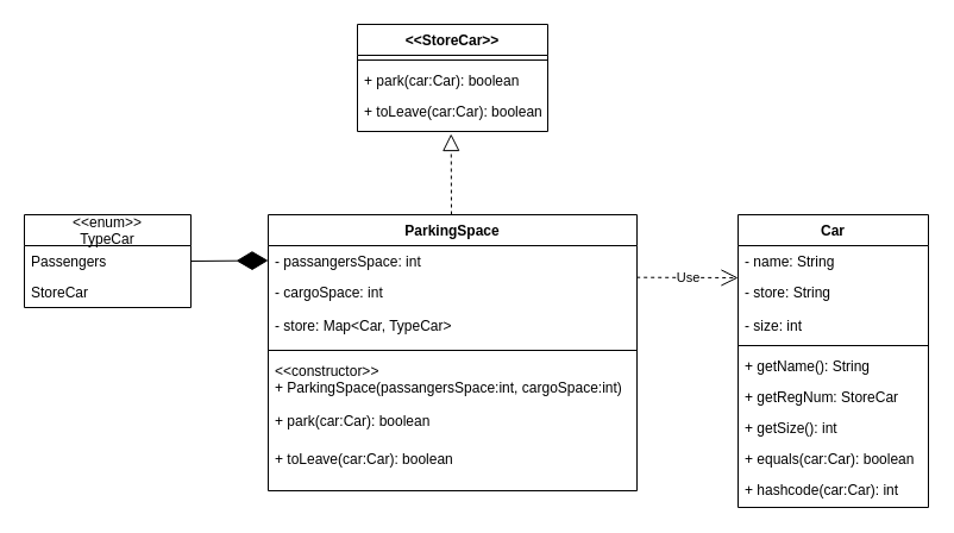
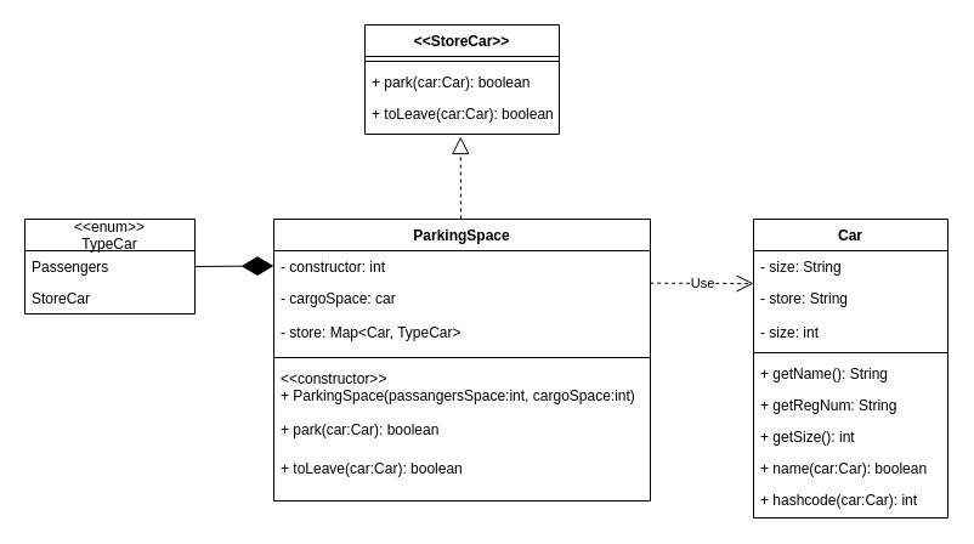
- <mxCell id="8" value="- passangersSpace: int" style="text;strokeColor=none;fillColor=none;align=left;verticalAlign=top;spacingLeft=4;spacingRight=4;overflow=hidden;rotatable=0;points=[[0,0.5],[1,0.5]];portConstraint=eastwest;" vertex="1" parent="7"><mxGeometry y="26" width="310" height="26" as="geometry" /></mxCell>
+ <mxCell id="8" value="- constructor: int" style="text;strokeColor=none;fillColor=none;align=left;verticalAlign=top;spacingLeft=4;spacingRight=4;overflow=hidden;rotatable=0;points=[[0,0.5],[1,0.5]];portConstraint=eastwest;" vertex="1" parent="7"><mxGeometry y="26" width="310" height="26" as="geometry" /></mxCell>
- <mxCell id="16" value="- name: String" style="text;strokeColor=none;fillColor=none;align=left;verticalAlign=top;spacingLeft=4;spacingRight=4;overflow=hidden;rotatable=0;points=[[0,0.5],[1,0.5]];portConstraint=eastwest;" vertex="1" parent="15"><mxGeometry y="26" width="160" height="26" as="geometry" /></mxCell>
+ <mxCell id="16" value="- size: String" style="text;strokeColor=none;fillColor=none;align=left;verticalAlign=top;spacingLeft=4;spacingRight=4;overflow=hidden;rotatable=0;points=[[0,0.5],[1,0.5]];portConstraint=eastwest;" vertex="1" parent="15"><mxGeometry y="26" width="160" height="26" as="geometry" /></mxCell>
- <mxCell id="9" value="- cargoSpace: int" style="text;strokeColor=none;fillColor=none;align=left;verticalAlign=top;spacingLeft=4;spacingRight=4;overflow=hidden;rotatable=0;points=[[0,0.5],[1,0.5]];portConstraint=eastwest;" vertex="1" parent="7"><mxGeometry y="52" width="310" height="28" as="geometry" /></mxCell>
+ <mxCell id="9" value="- cargoSpace: car" style="text;strokeColor=none;fillColor=none;align=left;verticalAlign=top;spacingLeft=4;spacingRight=4;overflow=hidden;rotatable=0;points=[[0,0.5],[1,0.5]];portConstraint=eastwest;" vertex="1" parent="7"><mxGeometry y="52" width="310" height="28" as="geometry" /></mxCell>
- <mxCell id="21" value="+ getRegNum: StoreCar" style="text;strokeColor=none;fillColor=none;align=left;verticalAlign=top;spacingLeft=4;spacingRight=4;overflow=hidden;rotatable=0;points=[[0,0.5],[1,0.5]];portConstraint=eastwest;" vertex="1" parent="15"><mxGeometry y="140" width="160" height="26" as="geometry" /></mxCell>
+ <mxCell id="21" value="+ getRegNum: String" style="text;strokeColor=none;fillColor=none;align=left;verticalAlign=top;spacingLeft=4;spacingRight=4;overflow=hidden;rotatable=0;points=[[0,0.5],[1,0.5]];portConstraint=eastwest;" vertex="1" parent="15"><mxGeometry y="140" width="160" height="26" as="geometry" /></mxCell>
- <mxCell id="23" value="+ equals(car:Car): boolean" style="text;strokeColor=none;fillColor=none;align=left;verticalAlign=top;spacingLeft=4;spacingRight=4;overflow=hidden;rotatable=0;points=[[0,0.5],[1,0.5]];portConstraint=eastwest;" vertex="1" parent="15"><mxGeometry y="192" width="160" height="26" as="geometry" /></mxCell>
+ <mxCell id="23" value="+ name(car:Car): boolean" style="text;strokeColor=none;fillColor=none;align=left;verticalAlign=top;spacingLeft=4;spacingRight=4;overflow=hidden;rotatable=0;points=[[0,0.5],[1,0.5]];portConstraint=eastwest;" vertex="1" parent="15"><mxGeometry y="192" width="160" height="26" as="geometry" /></mxCell>
